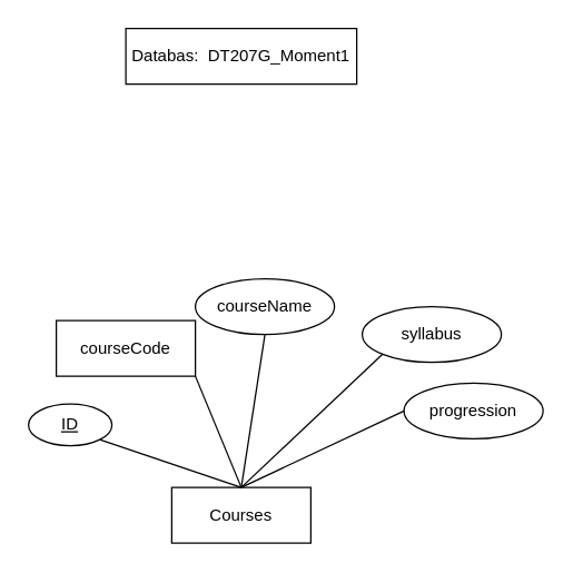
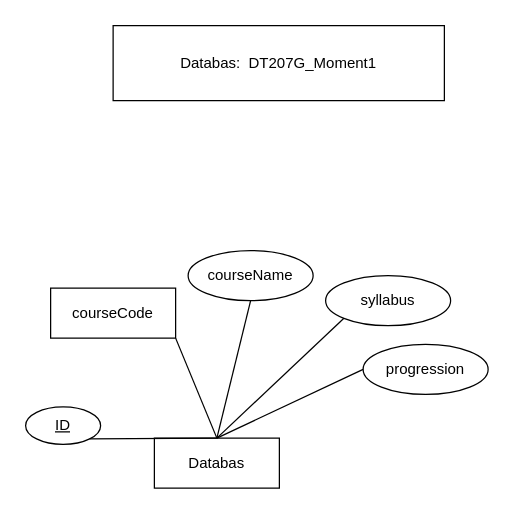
- <mxCell id="2" value="Databas:&amp;nbsp; DT207G_Moment1" style="whiteSpace=wrap;html=1;align=center;" vertex="1" parent="1"><mxGeometry x="90" y="20" width="166" height="40" as="geometry" /></mxCell>
+ <mxCell id="2" value="Databas:&amp;nbsp; DT207G_Moment1" style="whiteSpace=wrap;html=1;align=center;" vertex="1" parent="1"><mxGeometry x="90" y="20" width="265" height="60" as="geometry" /></mxCell>
- <mxCell id="6" value="courseName" style="ellipse;whiteSpace=wrap;html=1;align=center;" vertex="1" parent="1"><mxGeometry x="140" y="200" width="100" height="40" as="geometry" /></mxCell>
+ <mxCell id="6" value="courseName" style="ellipse;whiteSpace=wrap;html=1;align=center;" vertex="1" parent="1"><mxGeometry x="150" y="200" width="100" height="40" as="geometry" /></mxCell>
- <mxCell id="4" value="ID" style="ellipse;whiteSpace=wrap;html=1;align=center;fontStyle=4;" vertex="1" parent="1"><mxGeometry x="20" y="290" width="60" height="30" as="geometry" /></mxCell>
+ <mxCell id="4" value="ID" style="ellipse;whiteSpace=wrap;html=1;align=center;fontStyle=4;" vertex="1" parent="1"><mxGeometry x="20" y="325" width="60" height="30" as="geometry" /></mxCell>
- <mxCell id="3" value="Courses" style="whiteSpace=wrap;html=1;align=center;" vertex="1" parent="1"><mxGeometry x="123" y="350" width="100" height="40" as="geometry" /></mxCell>
+ <mxCell id="3" value="Databas" style="whiteSpace=wrap;html=1;align=center;" vertex="1" parent="1"><mxGeometry x="123" y="350" width="100" height="40" as="geometry" /></mxCell>
